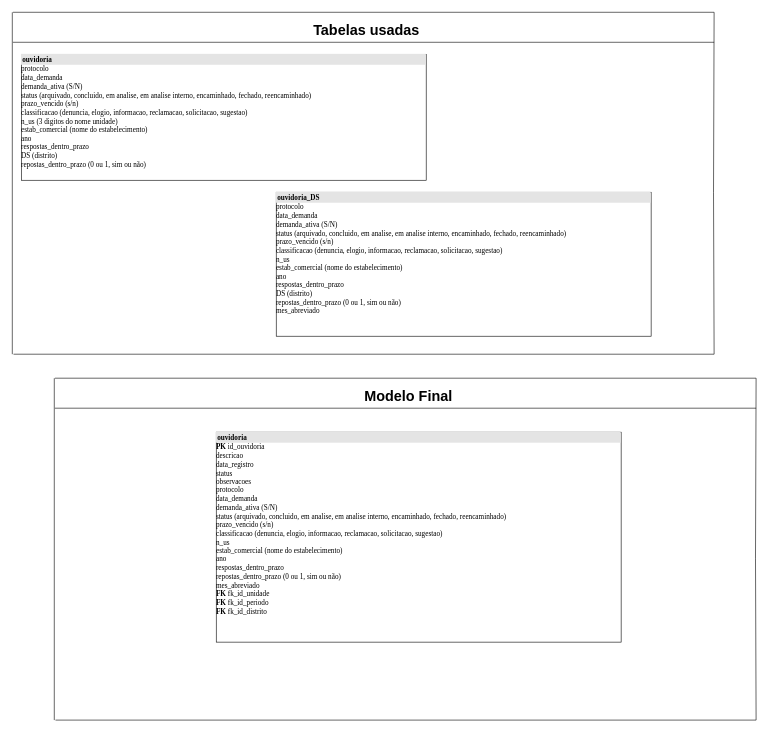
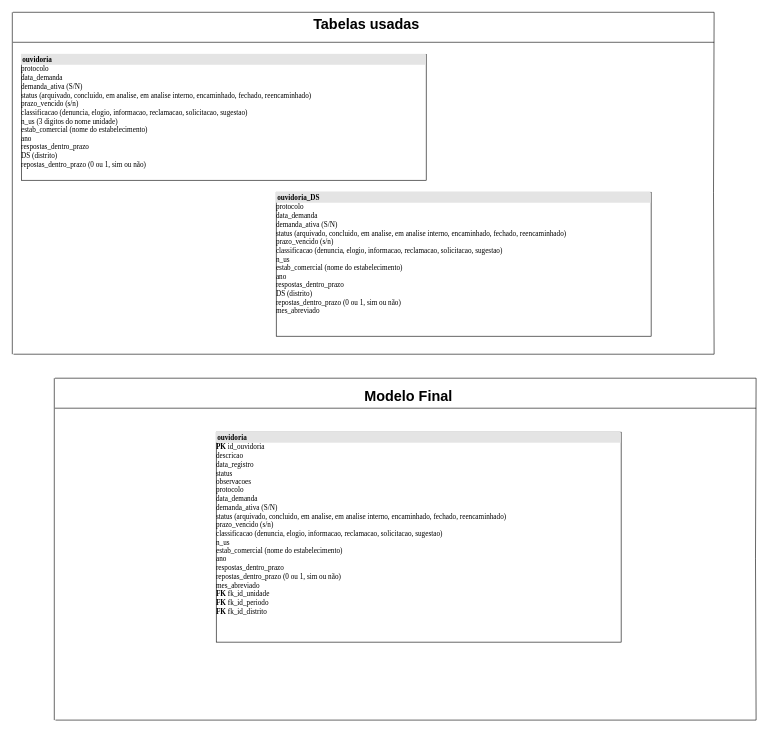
- <mxCell id="2" value="Tabelas usadas" style="text;strokeColor=none;fillColor=none;html=1;fontSize=24;fontStyle=1;verticalAlign=middle;align=center;" vertex="1" parent="1"><mxGeometry x="530" y="29" width="160" height="41" as="geometry" /></mxCell>
+ <mxCell id="2" value="Tabelas usadas" style="text;strokeColor=none;fillColor=none;html=1;fontSize=24;fontStyle=1;verticalAlign=middle;align=center;" vertex="1" parent="1"><mxGeometry x="530" y="19" width="160" height="41" as="geometry" /></mxCell>
